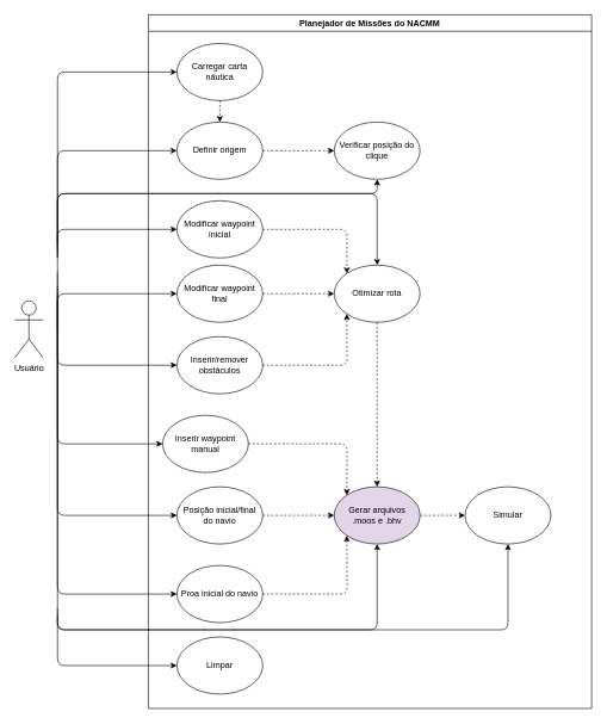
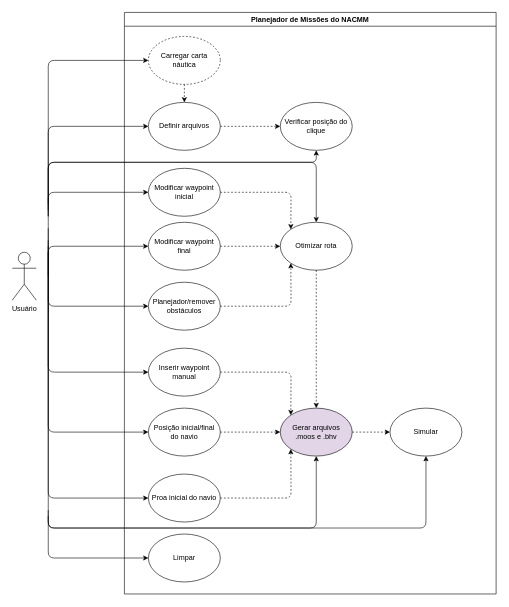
- <mxCell id="3" value="Carregar carta náutica" style="ellipse;whiteSpace=wrap;html=1;" parent="2" vertex="1"><mxGeometry x="40" y="40" width="120" height="80" as="geometry" /></mxCell>
+ <mxCell id="3" value="Carregar carta náutica" style="ellipse;whiteSpace=wrap;html=1;dashed=1;" parent="2" vertex="1"><mxGeometry x="40" y="40" width="120" height="80" as="geometry" /></mxCell>
- <mxCell id="4" value="Definir origem" style="ellipse;whiteSpace=wrap;html=1;" parent="2" vertex="1"><mxGeometry x="40" y="150" width="120" height="80" as="geometry" /></mxCell>
+ <mxCell id="4" value="Definir arquivos" style="ellipse;whiteSpace=wrap;html=1;" parent="2" vertex="1"><mxGeometry x="40" y="150" width="120" height="80" as="geometry" /></mxCell>
- <mxCell id="9" value="Inserir/remover obstáculos" style="ellipse;whiteSpace=wrap;html=1;" parent="2" vertex="1"><mxGeometry x="40" y="450" width="120" height="80" as="geometry" /></mxCell>
+ <mxCell id="9" value="Planejador/remover obstáculos" style="ellipse;whiteSpace=wrap;html=1;" parent="2" vertex="1"><mxGeometry x="40" y="450" width="120" height="80" as="geometry" /></mxCell>
- <mxCell id="6" value="Inserir waypoint manual" style="ellipse;whiteSpace=wrap;html=1;" parent="2" vertex="1"><mxGeometry x="20" y="560" width="120" height="80" as="geometry" /></mxCell>
+ <mxCell id="6" value="Inserir waypoint manual" style="ellipse;whiteSpace=wrap;html=1;" parent="2" vertex="1"><mxGeometry x="40" y="560" width="120" height="80" as="geometry" /></mxCell>
